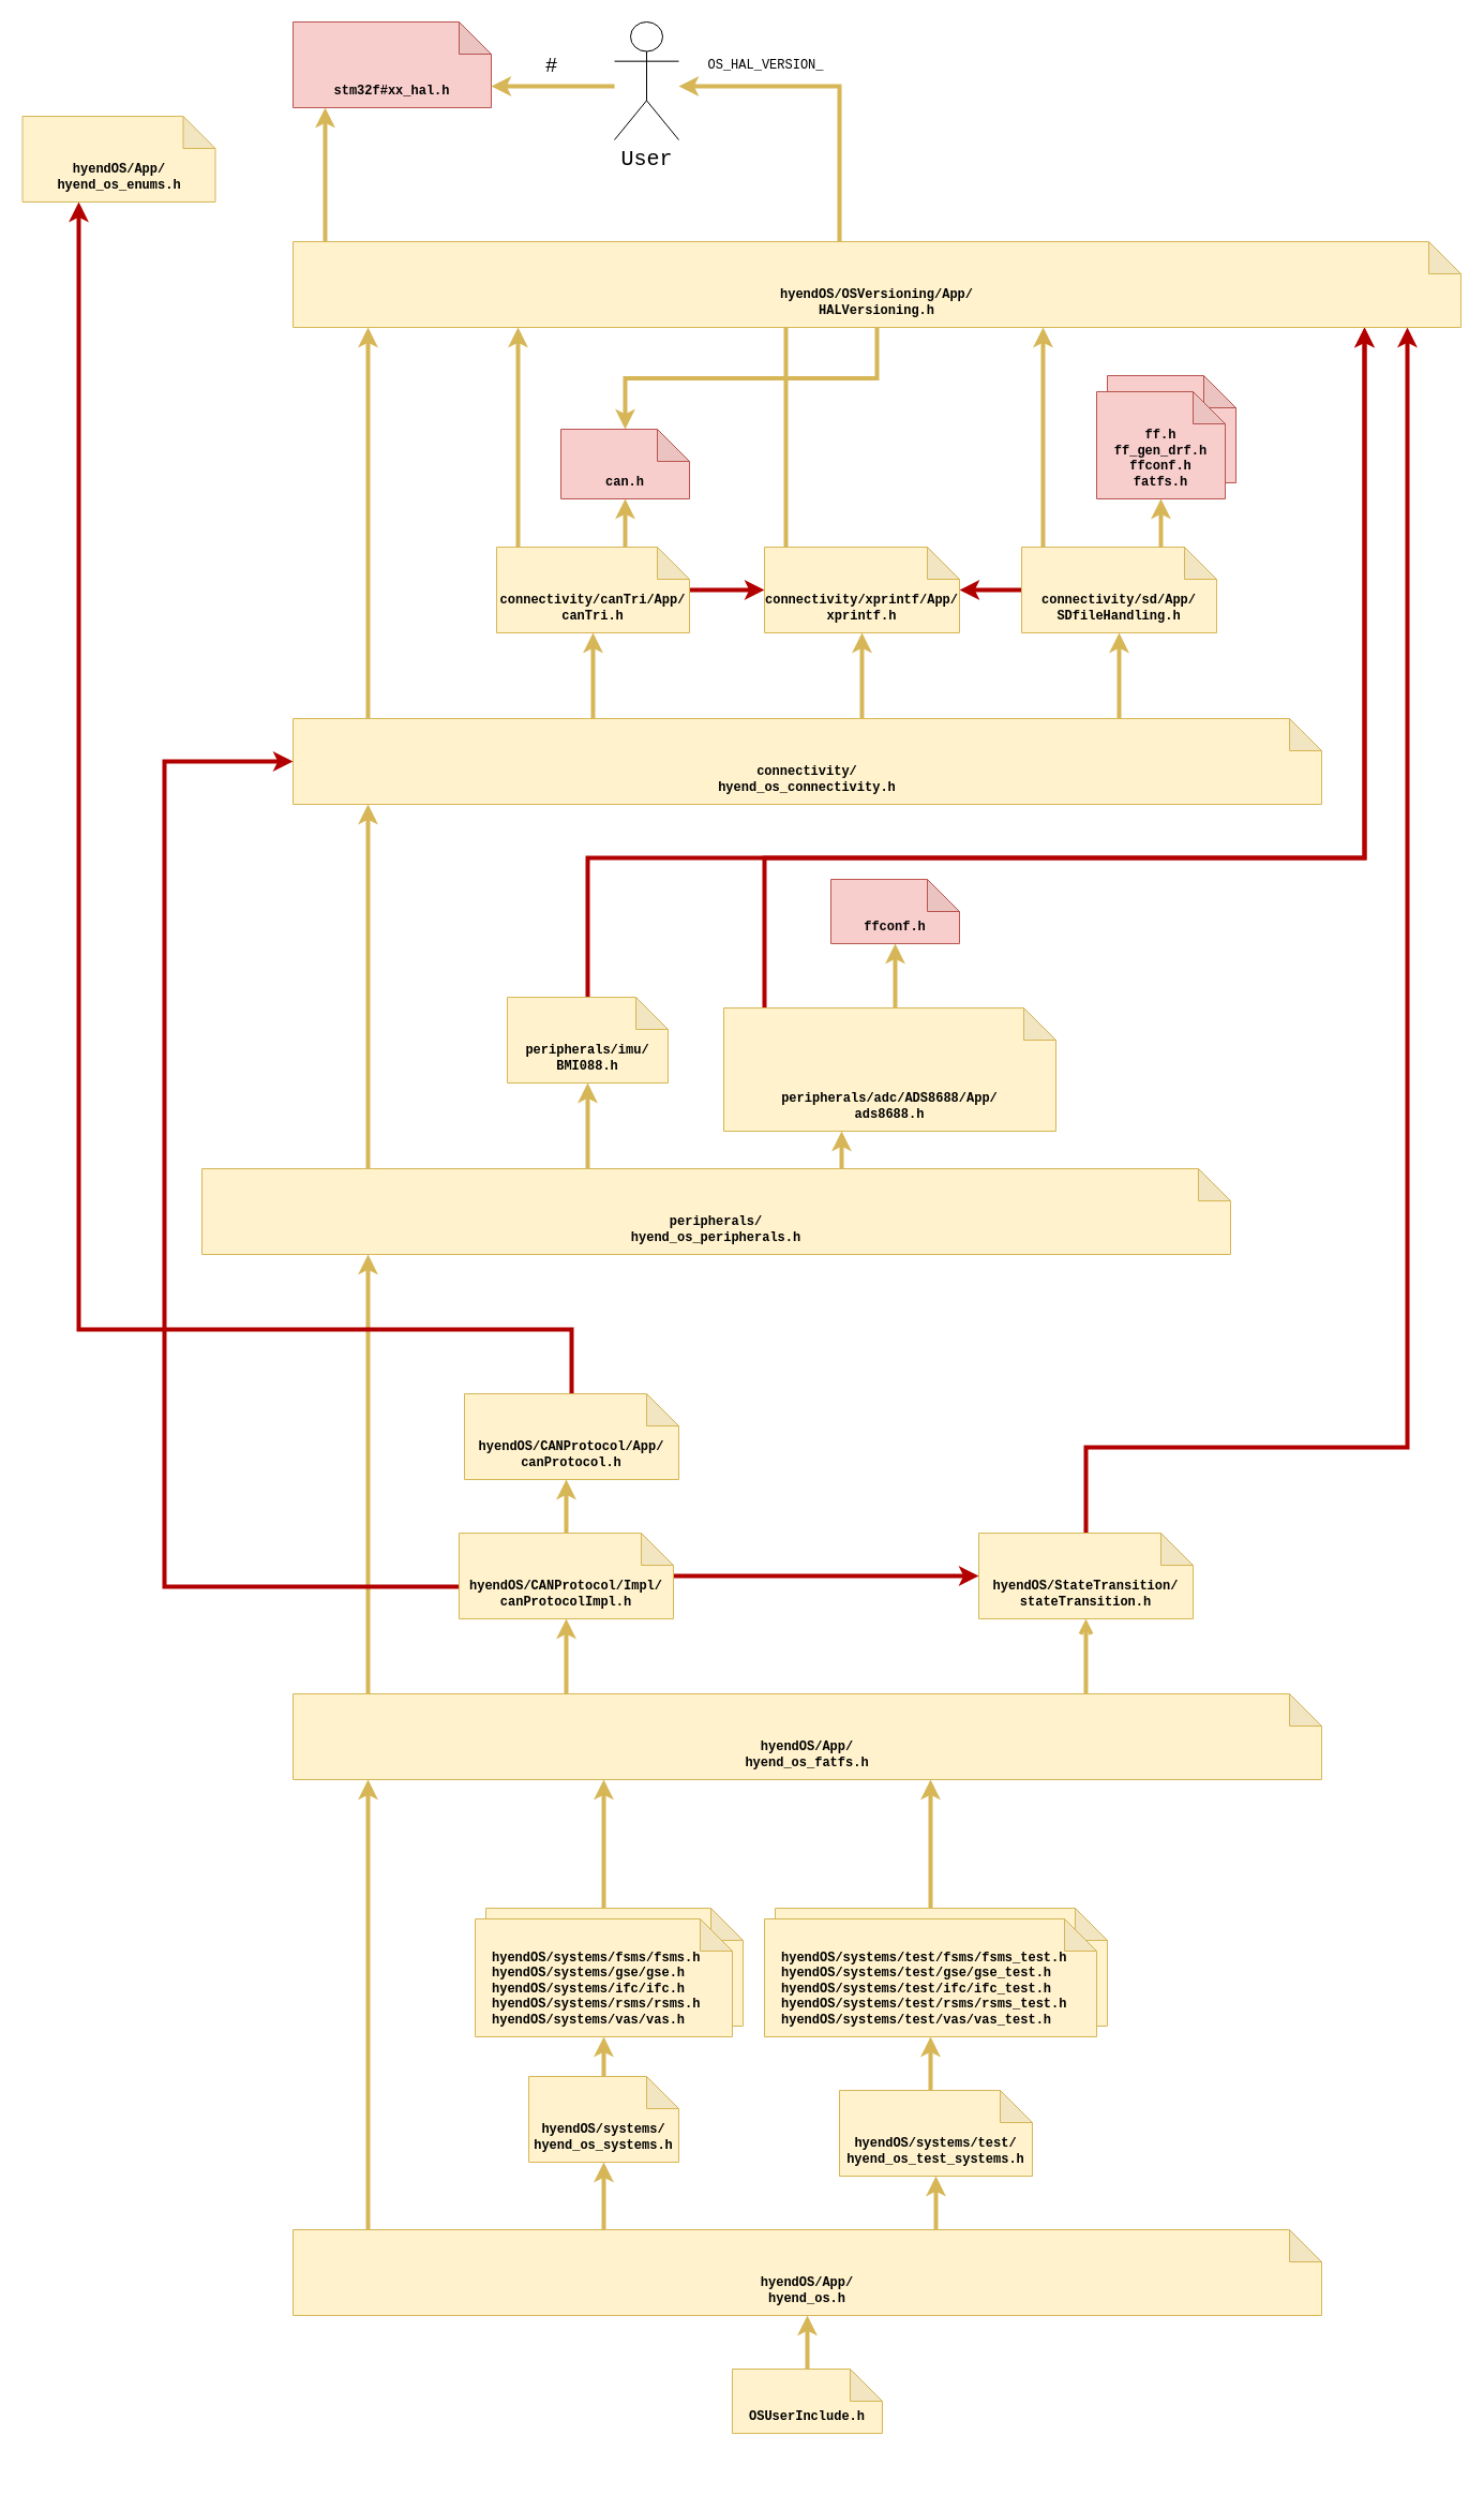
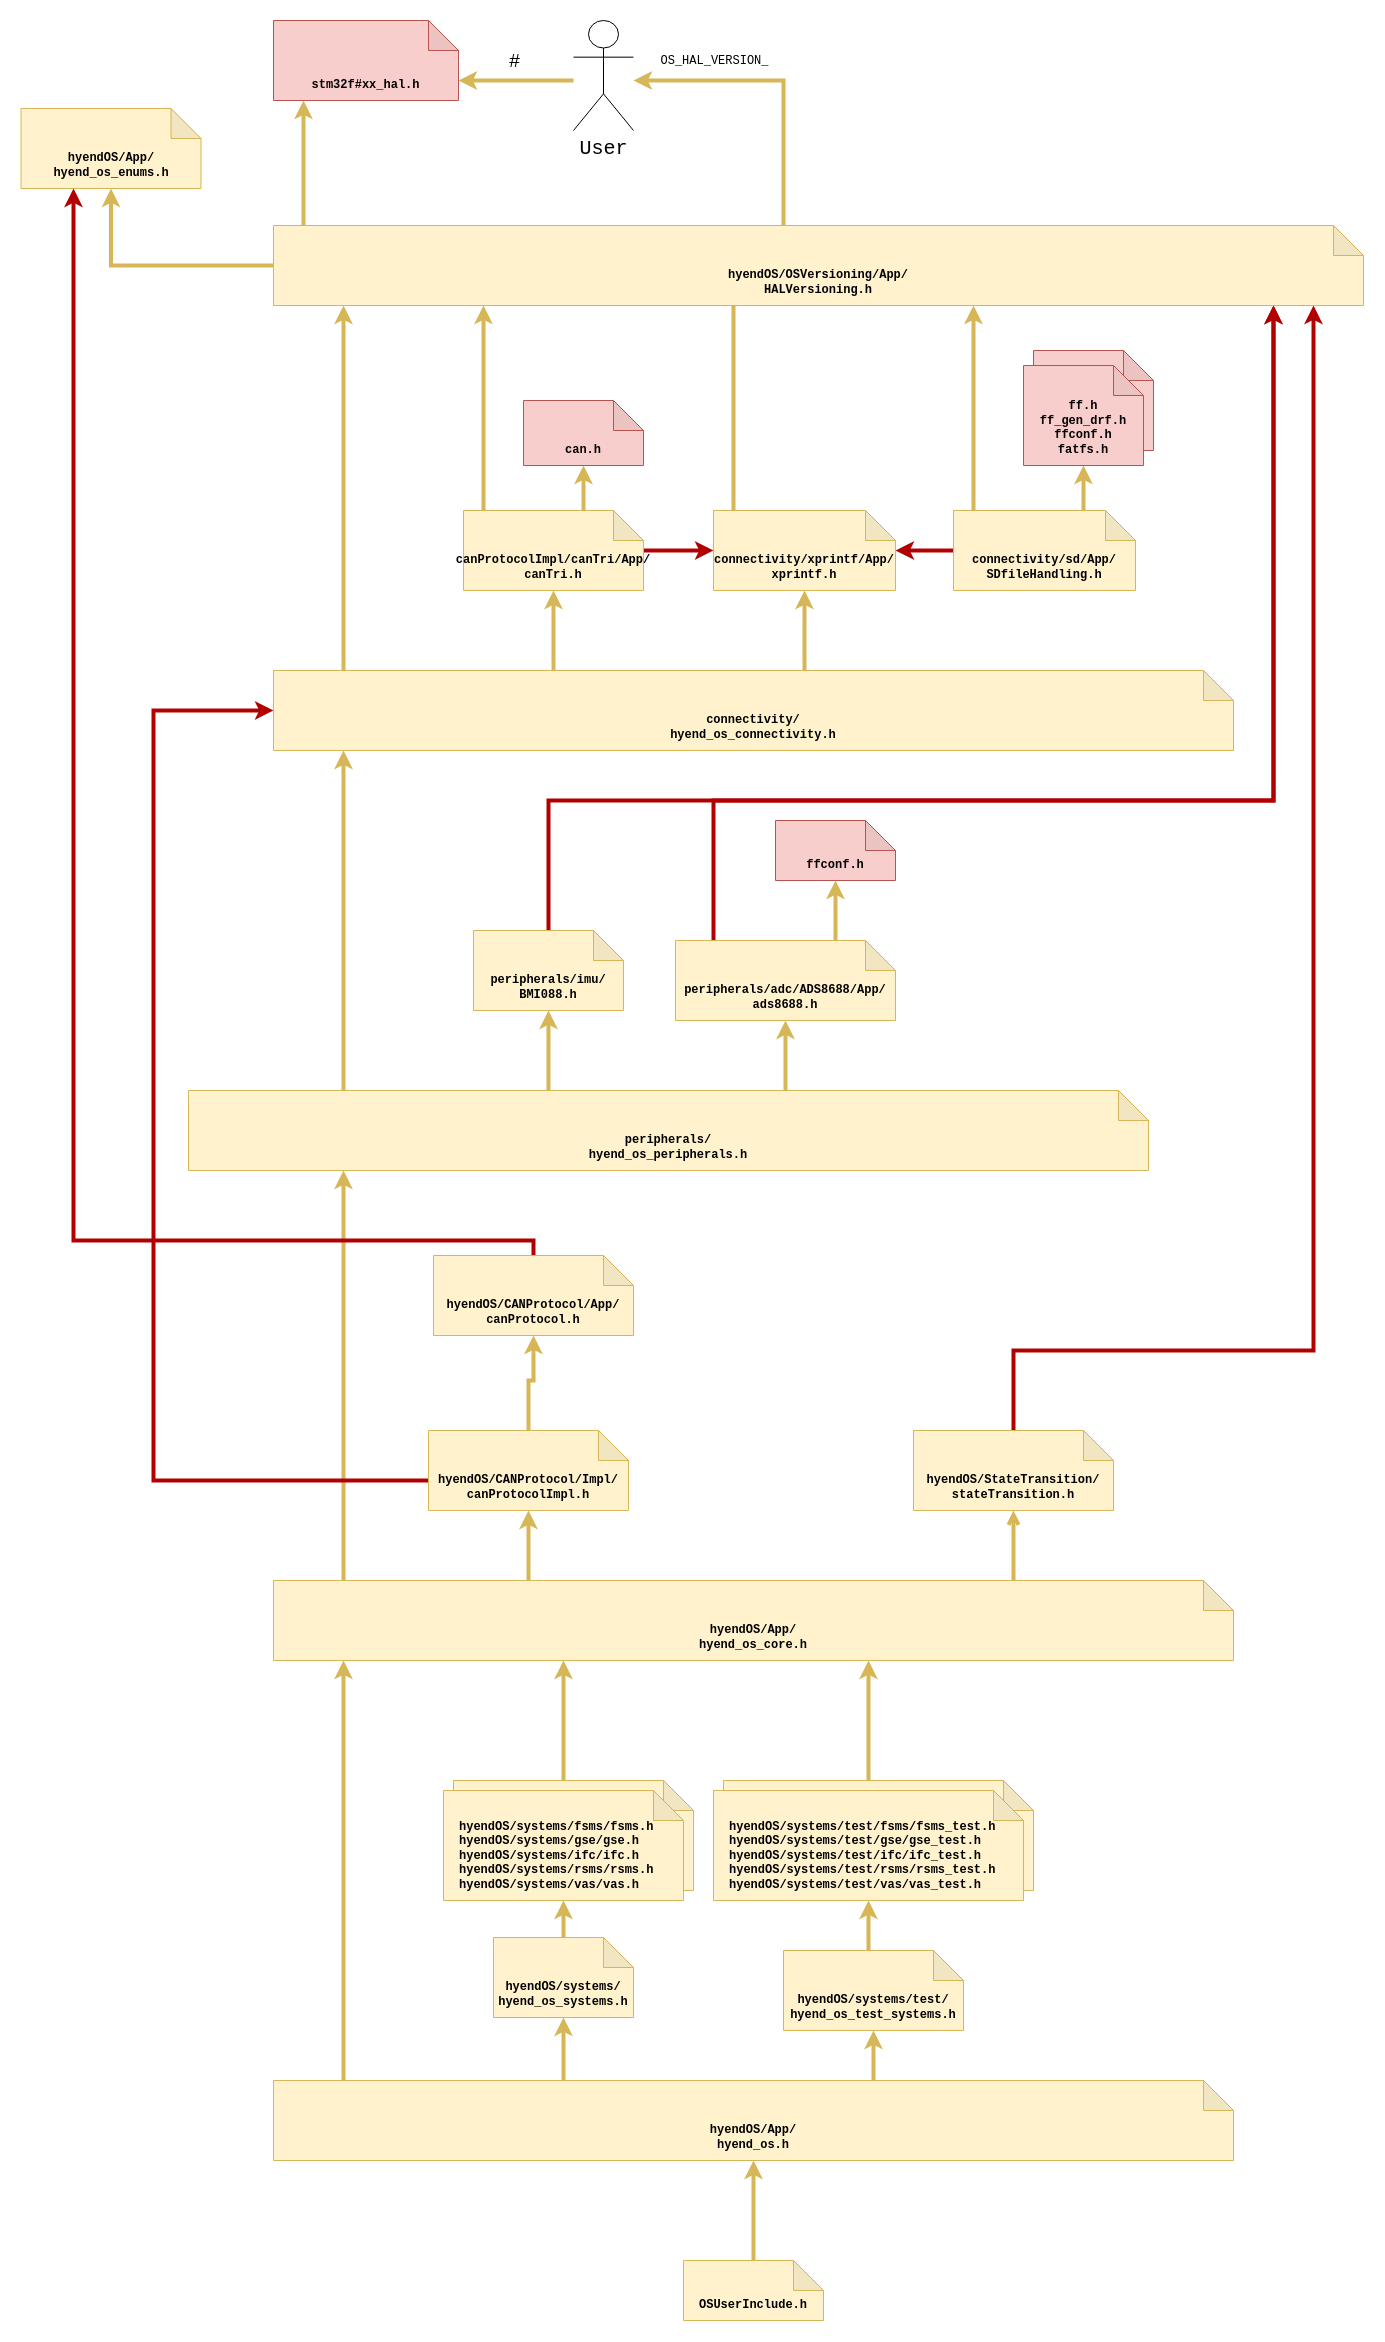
- <mxCell id="41" style="edgeStyle=orthogonalEdgeStyle;rounded=0;orthogonalLoop=1;jettySize=auto;html=1;fontFamily=Courier New;fontSize=12;strokeWidth=4;fillColor=#fff2cc;strokeColor=#d6b656;" parent="1" source="42" target="59" edge="1"><mxGeometry relative="1" as="geometry" /></mxCell>
+ <mxCell id="41" style="edgeStyle=orthogonalEdgeStyle;rounded=0;orthogonalLoop=1;jettySize=auto;html=1;fontFamily=Courier New;fontSize=12;strokeWidth=4;fillColor=#fff2cc;strokeColor=#d6b656;" parent="1" source="42" target="57" edge="1"><mxGeometry relative="1" as="geometry" /></mxCell>
- <mxCell id="46" value="connectivity/canTri/App/&lt;br&gt;canTri.h" style="shape=note;whiteSpace=wrap;html=1;backgroundOutline=1;darkOpacity=0.05;fillColor=#fff2cc;strokeColor=#d6b656;verticalAlign=bottom;fontSize=12;fontFamily=Courier New;fontStyle=1;spacingBottom=6;" parent="1" vertex="1"><mxGeometry x="463" y="510" width="180" height="80" as="geometry" /></mxCell>
+ <mxCell id="46" value="canProtocolImpl/canTri/App/&lt;br&gt;canTri.h" style="shape=note;whiteSpace=wrap;html=1;backgroundOutline=1;darkOpacity=0.05;fillColor=#fff2cc;strokeColor=#d6b656;verticalAlign=bottom;fontSize=12;fontFamily=Courier New;fontStyle=1;spacingBottom=6;" parent="1" vertex="1"><mxGeometry x="463" y="510" width="180" height="80" as="geometry" /></mxCell>
- <mxCell id="30" style="edgeStyle=orthogonalEdgeStyle;rounded=0;orthogonalLoop=1;jettySize=auto;html=1;fontFamily=Courier New;fontSize=12;strokeWidth=4;fillColor=#fff2cc;strokeColor=#d6b656;" parent="1" source="32" target="50" edge="1"><mxGeometry relative="1" as="geometry"><Array as="points"><mxPoint x="1044" y="660" /><mxPoint x="1044" y="660" /></Array></mxGeometry></mxCell>
- <mxCell id="35" value="peripherals/adc/ADS8688/App/&lt;br&gt;ads8688.h" style="shape=note;whiteSpace=wrap;html=1;backgroundOutline=1;darkOpacity=0.05;fillColor=#fff2cc;strokeColor=#d6b656;verticalAlign=bottom;fontSize=12;fontFamily=Courier New;fontStyle=1;spacingBottom=6;" parent="1" vertex="1"><mxGeometry x="675" y="940" width="310" height="115" as="geometry" /></mxCell>
+ <mxCell id="35" value="peripherals/adc/ADS8688/App/&lt;br&gt;ads8688.h" style="shape=note;whiteSpace=wrap;html=1;backgroundOutline=1;darkOpacity=0.05;fillColor=#fff2cc;strokeColor=#d6b656;verticalAlign=bottom;fontSize=12;fontFamily=Courier New;fontStyle=1;spacingBottom=6;" parent="1" vertex="1"><mxGeometry x="675" y="940" width="220" height="80" as="geometry" /></mxCell>
- <mxCell id="23" value="hyendOS/CANProtocol/App/&lt;br&gt;canProtocol.h" style="shape=note;whiteSpace=wrap;html=1;backgroundOutline=1;darkOpacity=0.05;fillColor=#fff2cc;strokeColor=#d6b656;verticalAlign=bottom;fontSize=12;fontFamily=Courier New;fontStyle=1;spacingBottom=6;" parent="1" vertex="1"><mxGeometry x="433" y="1300" width="200" height="80" as="geometry" /></mxCell>
+ <mxCell id="23" value="hyendOS/CANProtocol/App/&lt;br&gt;canProtocol.h" style="shape=note;whiteSpace=wrap;html=1;backgroundOutline=1;darkOpacity=0.05;fillColor=#fff2cc;strokeColor=#d6b656;verticalAlign=bottom;fontSize=12;fontFamily=Courier New;fontStyle=1;spacingBottom=6;" parent="1" vertex="1"><mxGeometry x="433" y="1255" width="200" height="80" as="geometry" /></mxCell>
- <mxCell id="25" style="edgeStyle=orthogonalEdgeStyle;rounded=0;orthogonalLoop=1;jettySize=auto;html=1;fontFamily=Courier New;fontSize=12;strokeWidth=4;fillColor=#e51400;strokeColor=#B20000;" parent="1" source="27" target="21" edge="1"><mxGeometry relative="1" as="geometry" /></mxCell>
- <mxCell id="11" value="hyendOS/App/&lt;br&gt;hyend_os_fatfs.h" style="shape=note;whiteSpace=wrap;html=1;backgroundOutline=1;darkOpacity=0.05;fillColor=#fff2cc;strokeColor=#d6b656;verticalAlign=bottom;fontSize=12;fontFamily=Courier New;fontStyle=1;spacingBottom=6;" parent="1" vertex="1"><mxGeometry x="273" y="1580" width="960" height="80" as="geometry" /></mxCell>
+ <mxCell id="11" value="hyendOS/App/&lt;br&gt;hyend_os_core.h" style="shape=note;whiteSpace=wrap;html=1;backgroundOutline=1;darkOpacity=0.05;fillColor=#fff2cc;strokeColor=#d6b656;verticalAlign=bottom;fontSize=12;fontFamily=Courier New;fontStyle=1;spacingBottom=6;" parent="1" vertex="1"><mxGeometry x="273" y="1580" width="960" height="80" as="geometry" /></mxCell>
- <mxCell id="3" value="OSUserInclude.h" style="shape=note;whiteSpace=wrap;html=1;backgroundOutline=1;darkOpacity=0.05;fillColor=#fff2cc;strokeColor=#d6b656;verticalAlign=bottom;fontSize=12;fontFamily=Courier New;fontStyle=1;spacingBottom=6;" parent="1" vertex="1"><mxGeometry x="683" y="2210" width="140" height="60" as="geometry" /></mxCell>
+ <mxCell id="3" value="OSUserInclude.h" style="shape=note;whiteSpace=wrap;html=1;backgroundOutline=1;darkOpacity=0.05;fillColor=#fff2cc;strokeColor=#d6b656;verticalAlign=bottom;fontSize=12;fontFamily=Courier New;fontStyle=1;spacingBottom=6;" parent="1" vertex="1"><mxGeometry x="683" y="2260" width="140" height="60" as="geometry" /></mxCell>
